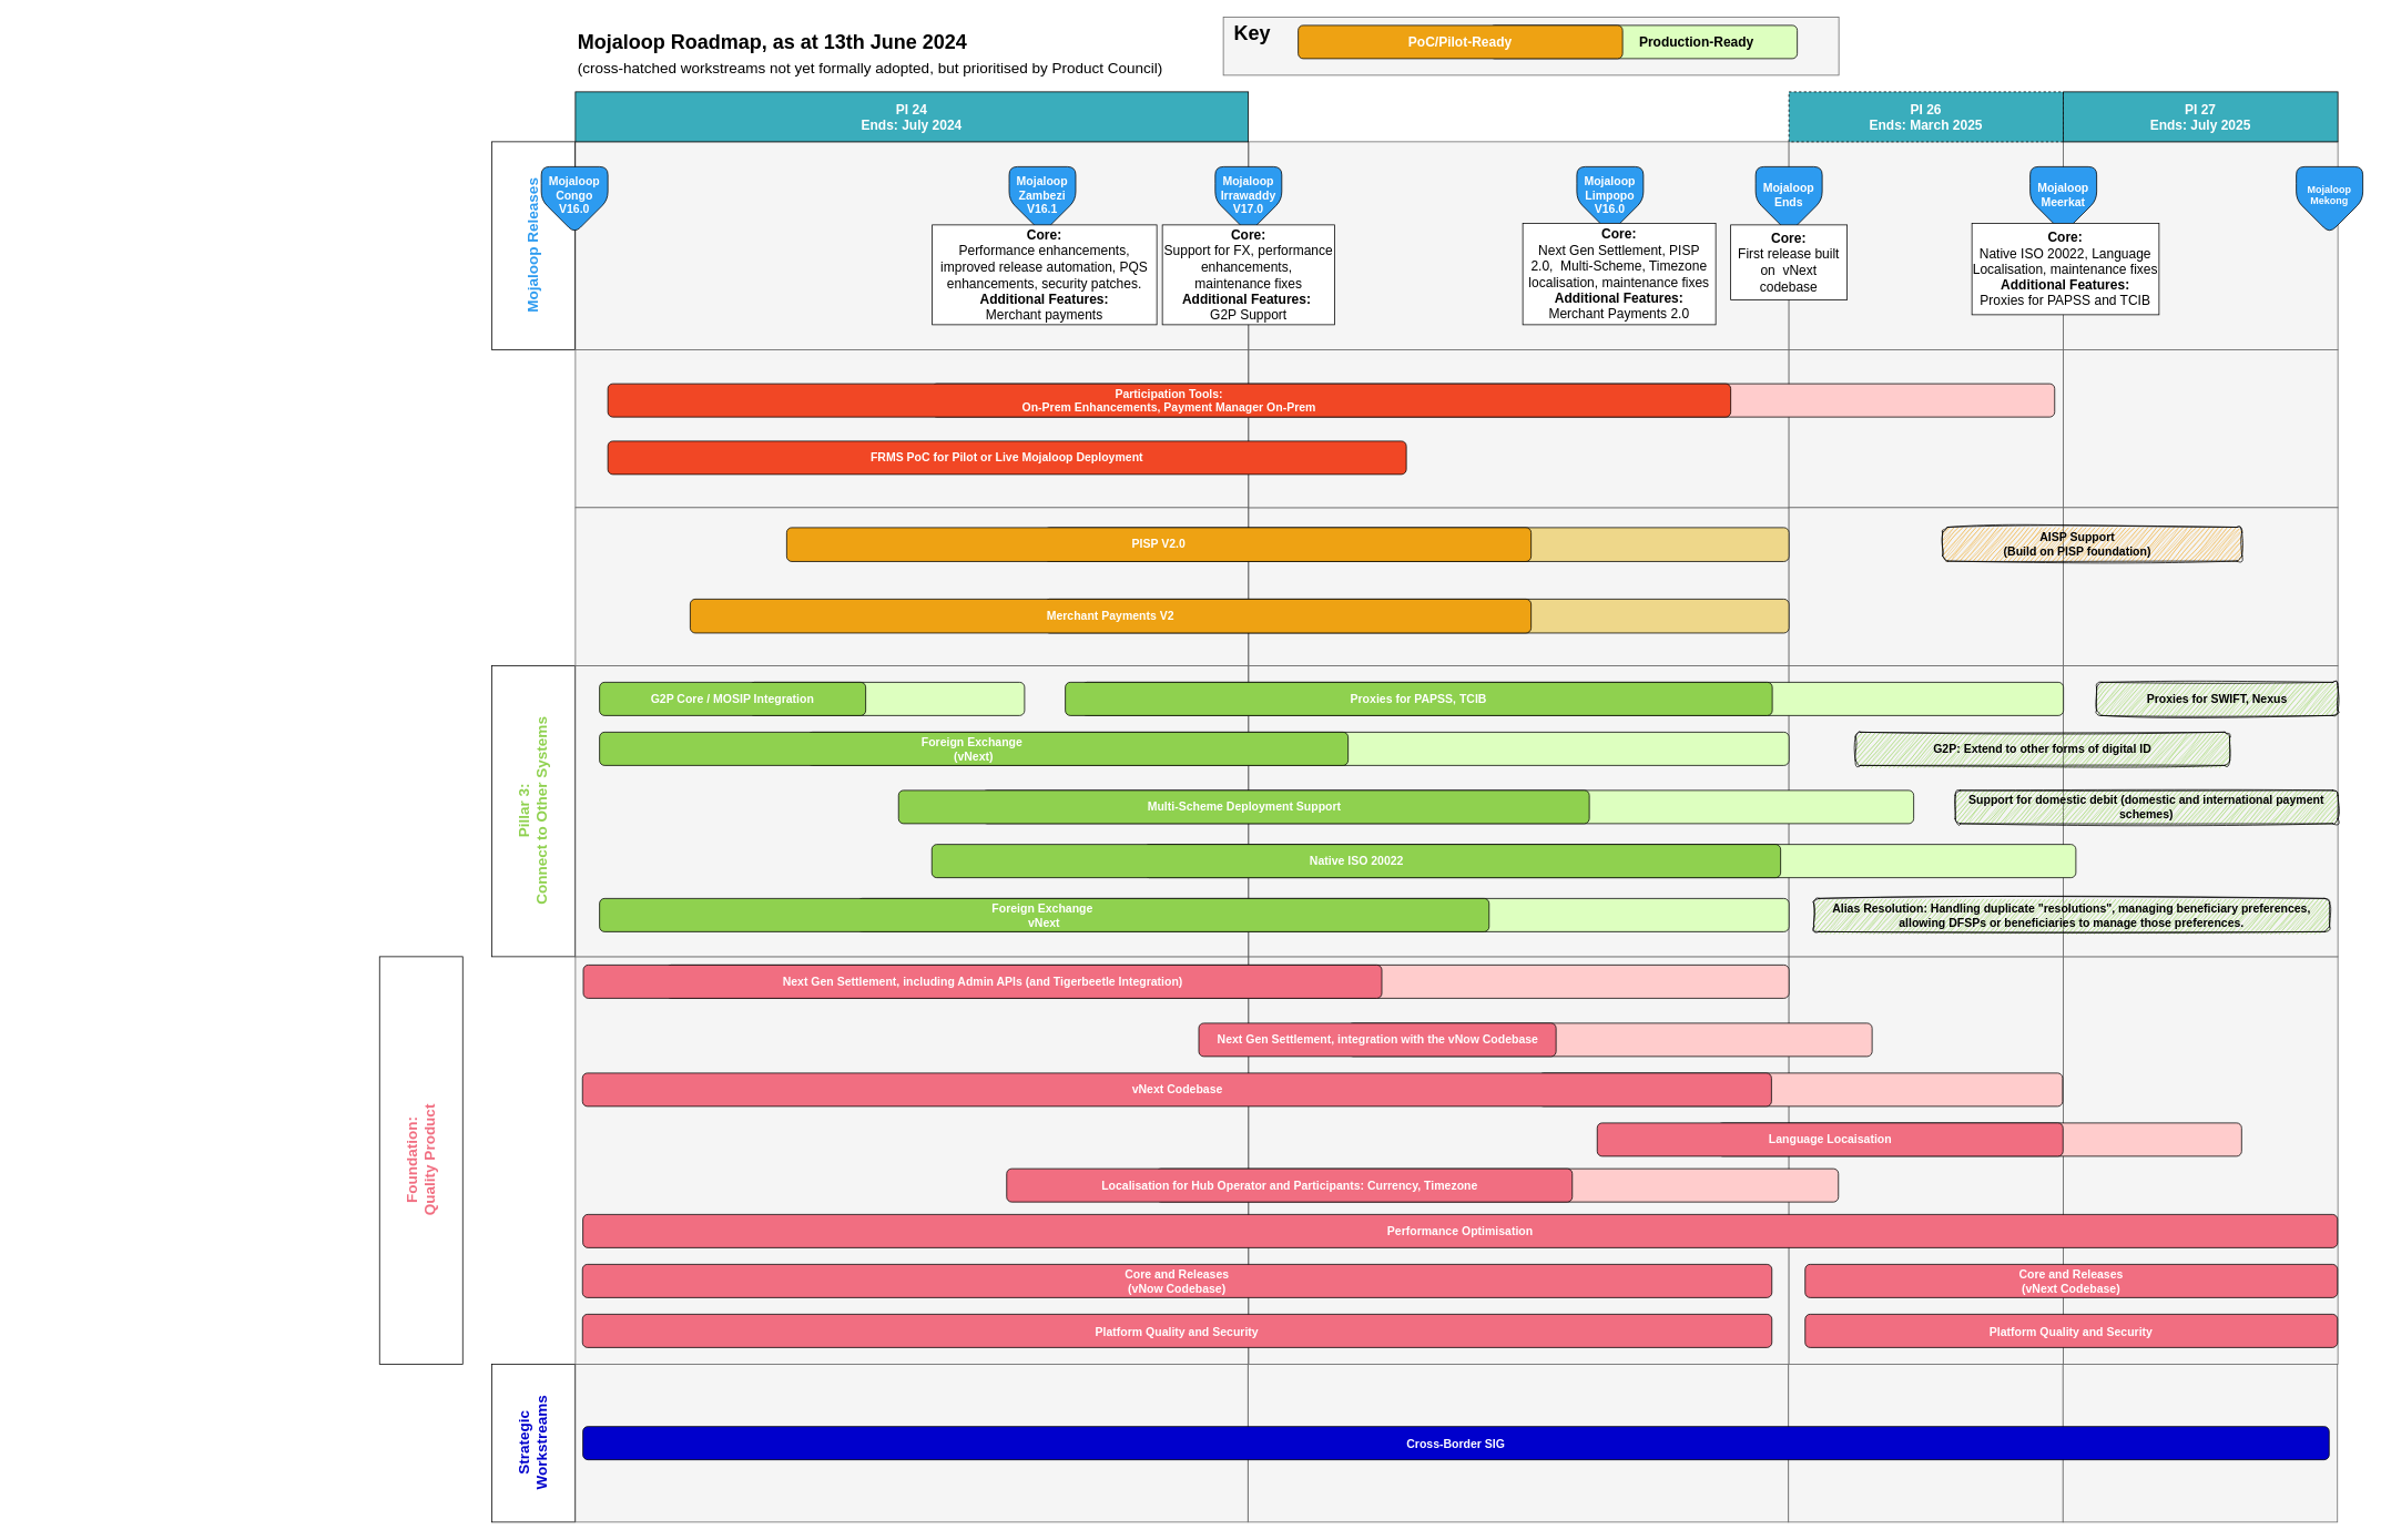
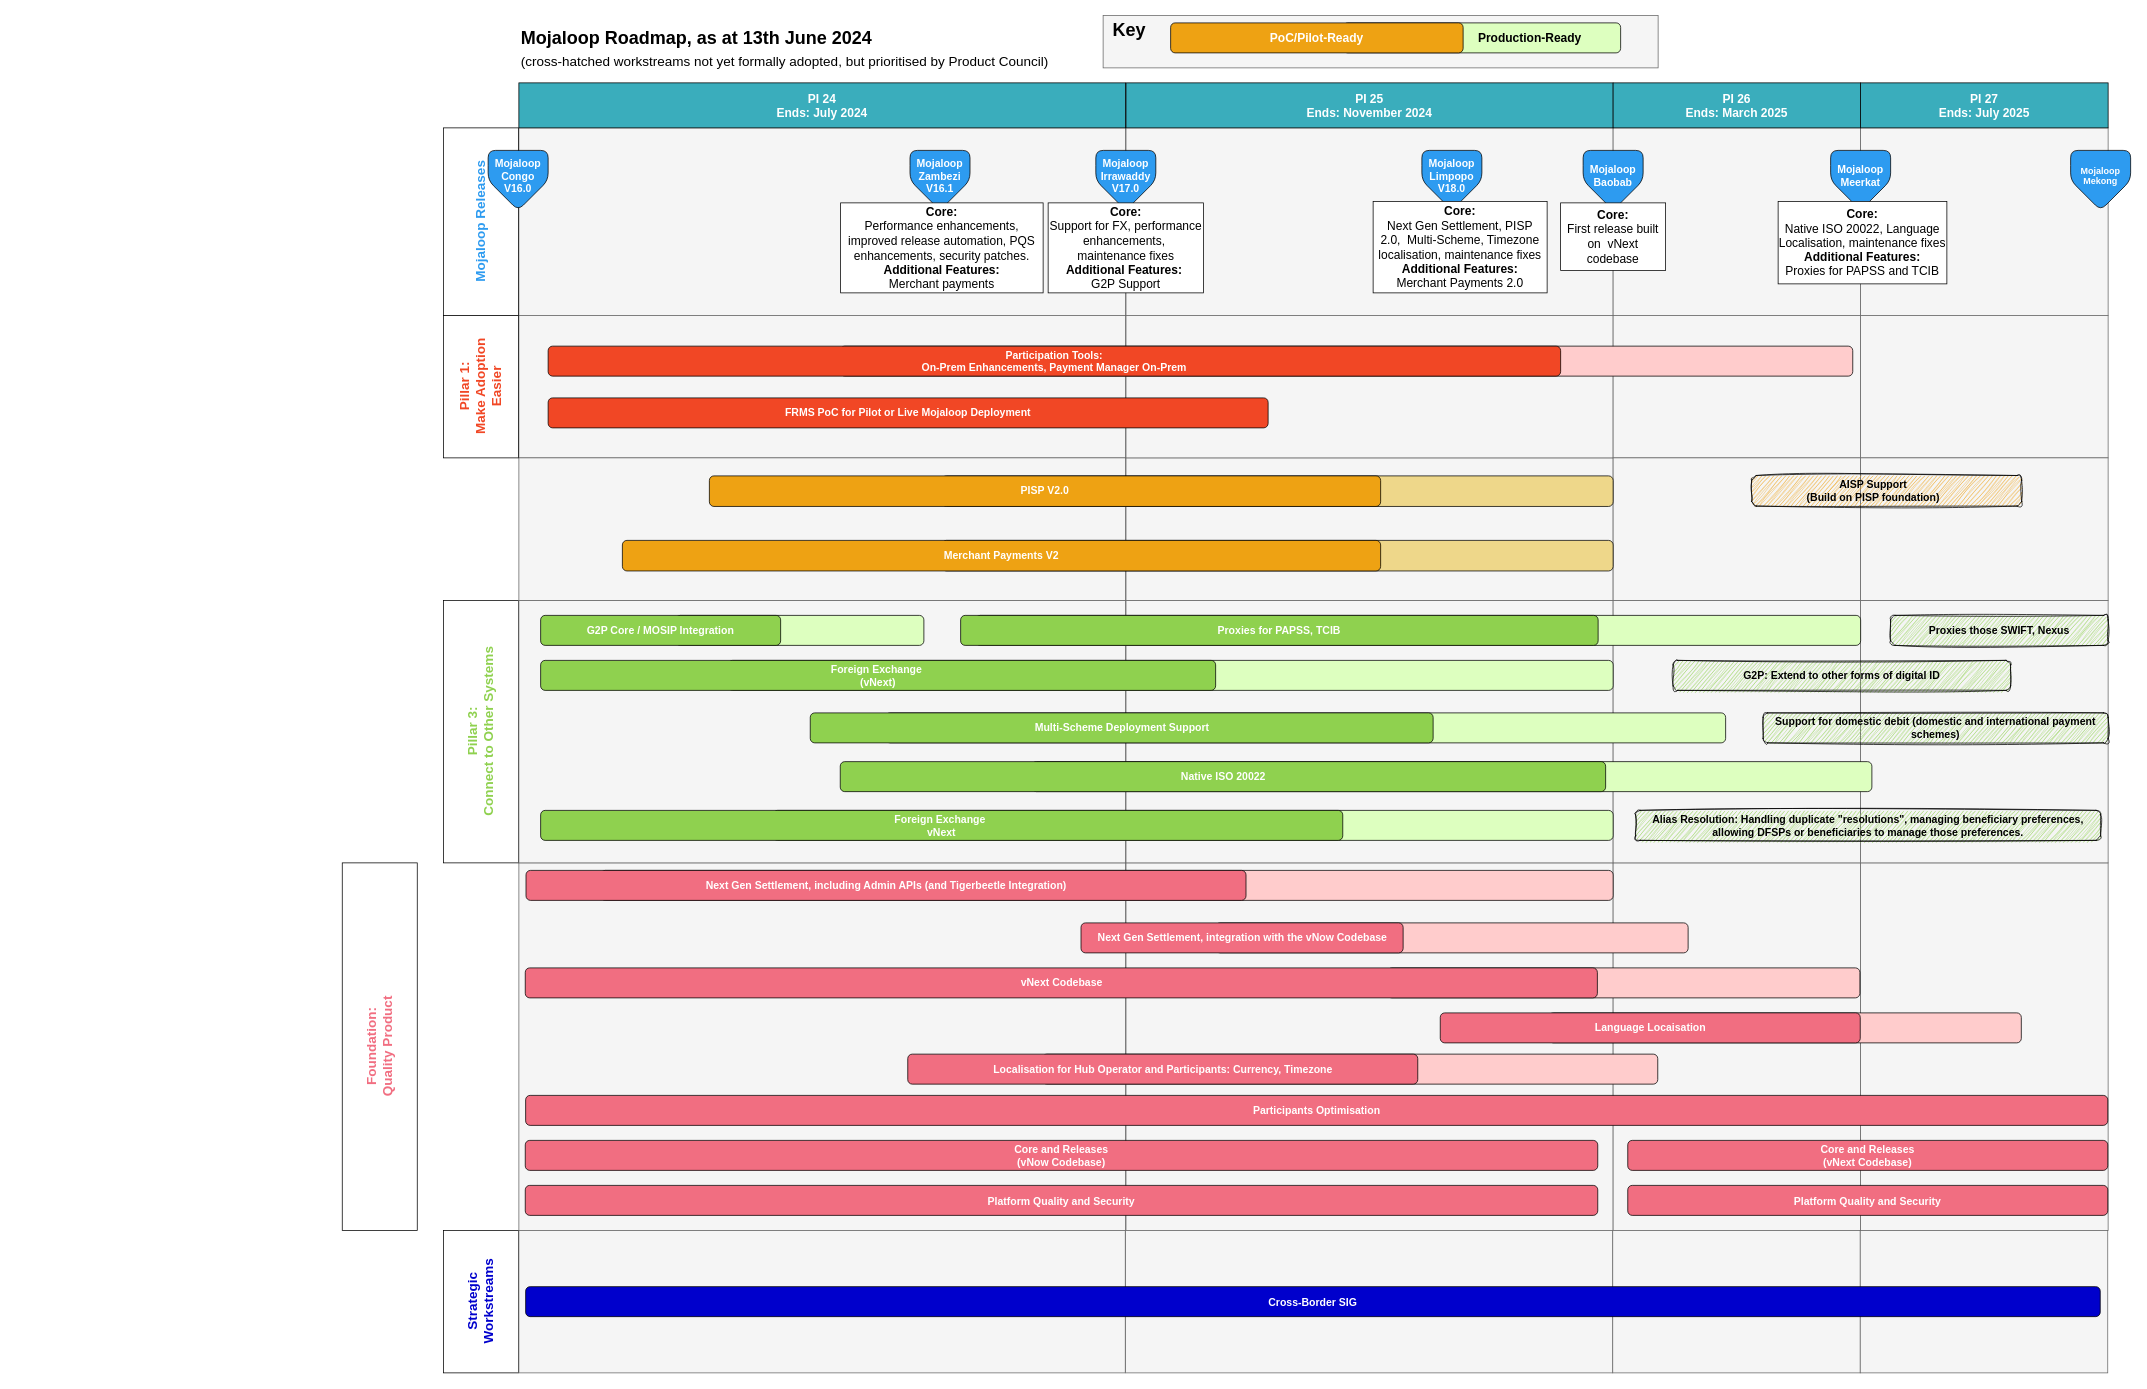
+ <mxCell id="100" value="PI 25&#10;Ends: November 2024" style="rounded=0;fillColor=#3aadbc;movable=0;resizable=0;rotatable=0;deletable=0;editable=0;locked=1;connectable=0;fontColor=#ffffff;fontStyle=1;fontSize=16;" parent="1" vertex="1"><mxGeometry x="1500.5" y="110" width="649.5" height="60" as="geometry" /></mxCell>
- <mxCell id="101" value="PI 26&#10;Ends: March 2025" style="rounded=0;fillColor=#3aadbc;container=0;movable=0;resizable=0;rotatable=0;deletable=0;editable=0;locked=1;connectable=0;fontColor=#ffffff;fontStyle=1;fontSize=16;dashed=1;" parent="1" vertex="1"><mxGeometry x="2150" y="110" width="330" height="60" as="geometry" /></mxCell>
+ <mxCell id="101" value="PI 26&#10;Ends: March 2025" style="rounded=0;fillColor=#3aadbc;container=0;movable=0;resizable=0;rotatable=0;deletable=0;editable=0;locked=1;connectable=0;fontColor=#ffffff;fontStyle=1;fontSize=16;" parent="1" vertex="1"><mxGeometry x="2150" y="110" width="330" height="60" as="geometry" /></mxCell>
- <mxCell id="60" value="Mojaloop&#10;Limpopo&#10;V16.0" style="verticalLabelPosition=middle;verticalAlign=middle;shape=offPageConnector;rounded=1;size=0.5;fillColor=#2D9BF0;labelPosition=center;align=center;spacingBottom=13;fontColor=#FFFFFF;fontStyle=1;fontSize=14;" parent="1" vertex="1"><mxGeometry x="1895" y="200" width="80" height="80" as="geometry" /></mxCell>
+ <mxCell id="60" value="Mojaloop&#10;Limpopo&#10;V18.0" style="verticalLabelPosition=middle;verticalAlign=middle;shape=offPageConnector;rounded=1;size=0.5;fillColor=#2D9BF0;labelPosition=center;align=center;spacingBottom=13;fontColor=#FFFFFF;fontStyle=1;fontSize=14;" parent="1" vertex="1"><mxGeometry x="1895" y="200" width="80" height="80" as="geometry" /></mxCell>
- <mxCell id="30" value="Mojaloop&#10;Ends" style="verticalLabelPosition=middle;verticalAlign=middle;shape=offPageConnector;rounded=1;size=0.5;fillColor=#2D9BF0;labelPosition=center;align=center;spacingBottom=13;fontColor=#FFFFFF;fontStyle=1;fontSize=14;" parent="1" vertex="1"><mxGeometry x="2110" y="200" width="80" height="80" as="geometry" /></mxCell>
+ <mxCell id="30" value="Mojaloop&#10;Baobab" style="verticalLabelPosition=middle;verticalAlign=middle;shape=offPageConnector;rounded=1;size=0.5;fillColor=#2D9BF0;labelPosition=center;align=center;spacingBottom=13;fontColor=#FFFFFF;fontStyle=1;fontSize=14;" parent="1" vertex="1"><mxGeometry x="2110" y="200" width="80" height="80" as="geometry" /></mxCell>
+ <mxCell id="55" value="Pillar 1:&lt;br style=&quot;border-color: var(--border-color);&quot;&gt;&lt;span style=&quot;&quot;&gt;Make Adoption&lt;/span&gt;&lt;br style=&quot;border-color: var(--border-color);&quot;&gt;&lt;span style=&quot;&quot;&gt;Easier&lt;/span&gt;" style="rounded=0;whiteSpace=wrap;html=1;fontSize=18;fontStyle=1;startSize=100;horizontal=0;fontColor=#F14725;movable=0;resizable=0;rotatable=0;deletable=0;editable=0;locked=1;connectable=0;" parent="1" vertex="1"><mxGeometry x="590.5" y="420" width="100" height="190" as="geometry" /></mxCell>
- <mxCell id="46" value="&lt;font style=&quot;font-size: 14px;&quot;&gt;&lt;b style=&quot;font-size: 14px;&quot;&gt;Proxies for SWIFT, Nexus&lt;br style=&quot;font-size: 14px;&quot;&gt;&lt;/b&gt;&lt;/font&gt;" style="rounded=1;whiteSpace=wrap;html=1;fillColor=#8FD14F;fontSize=14;sketch=1;curveFitting=1;jiggle=2;fontColor=#000000;" parent="1" vertex="1"><mxGeometry x="2520" y="820" width="290" height="40" as="geometry" /></mxCell>
+ <mxCell id="46" value="&lt;font style=&quot;font-size: 14px;&quot;&gt;&lt;b style=&quot;font-size: 14px;&quot;&gt;Proxies those SWIFT, Nexus&lt;br style=&quot;font-size: 14px;&quot;&gt;&lt;/b&gt;&lt;/font&gt;" style="rounded=1;whiteSpace=wrap;html=1;fillColor=#8FD14F;fontSize=14;sketch=1;curveFitting=1;jiggle=2;fontColor=#000000;" parent="1" vertex="1"><mxGeometry x="2520" y="820" width="290" height="40" as="geometry" /></mxCell>
- <mxCell id="52" value="Performance Optimisation" style="rounded=1;fillColor=#F16E81;fontSize=14;fontStyle=1;fontColor=#ffffff;whiteSpace=wrap;" parent="1" vertex="1"><mxGeometry x="700" y="1460" width="2109.5" height="40" as="geometry" /></mxCell>
+ <mxCell id="52" value="Participants Optimisation" style="rounded=1;fillColor=#F16E81;fontSize=14;fontStyle=1;fontColor=#ffffff;whiteSpace=wrap;" parent="1" vertex="1"><mxGeometry x="700" y="1460" width="2109.5" height="40" as="geometry" /></mxCell>
